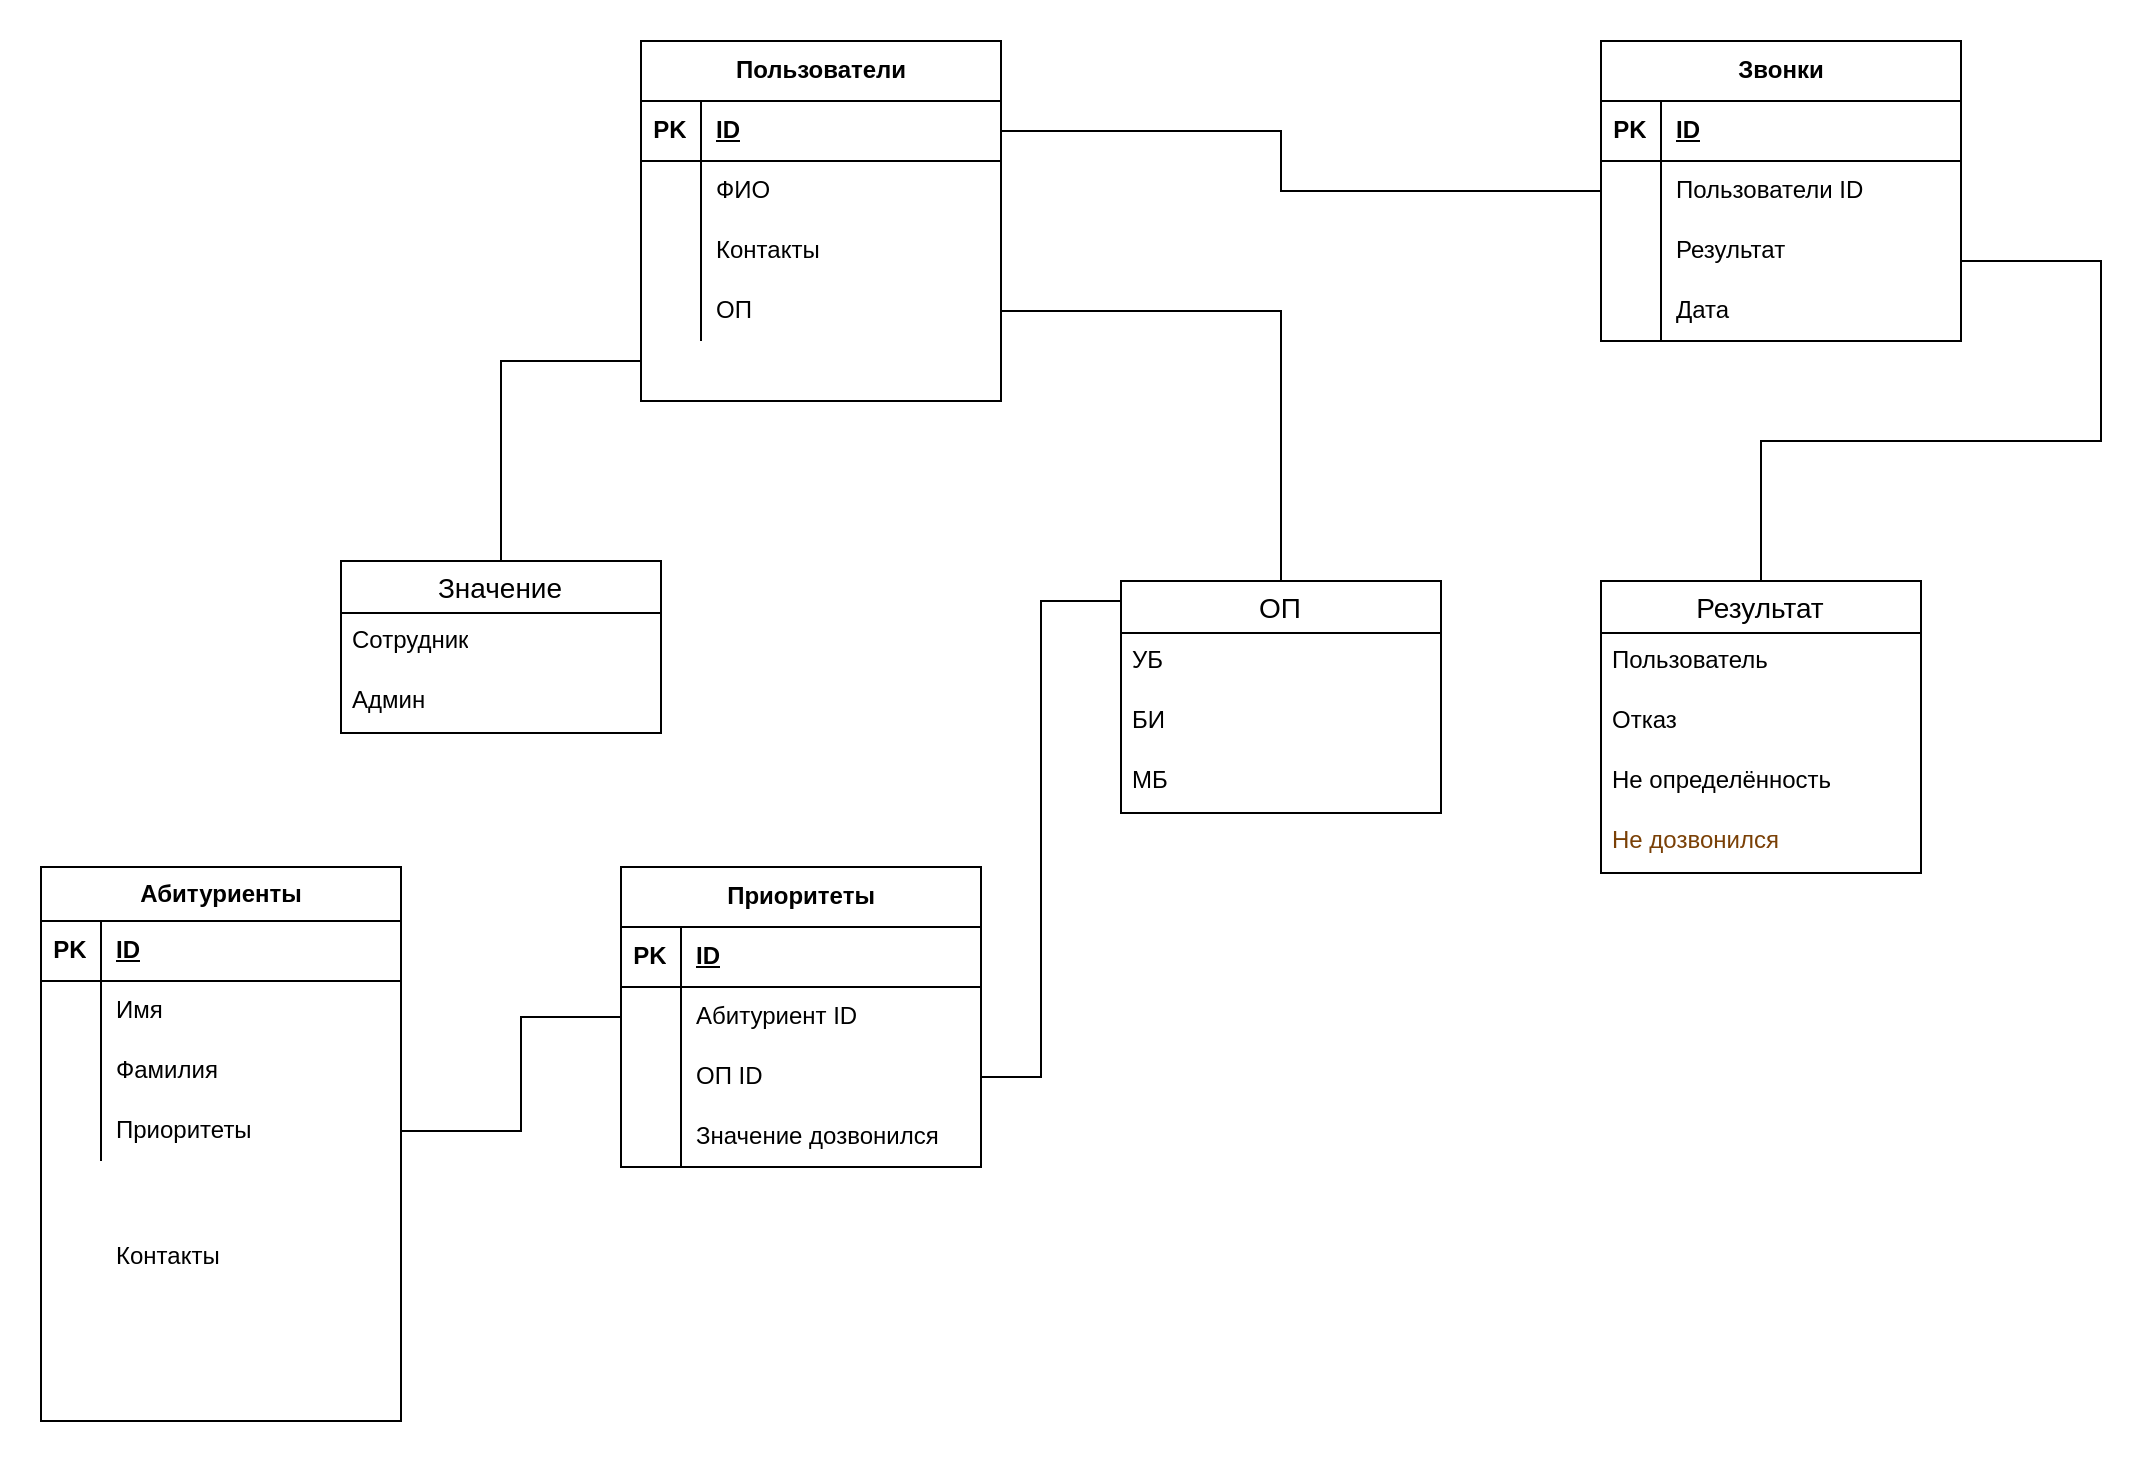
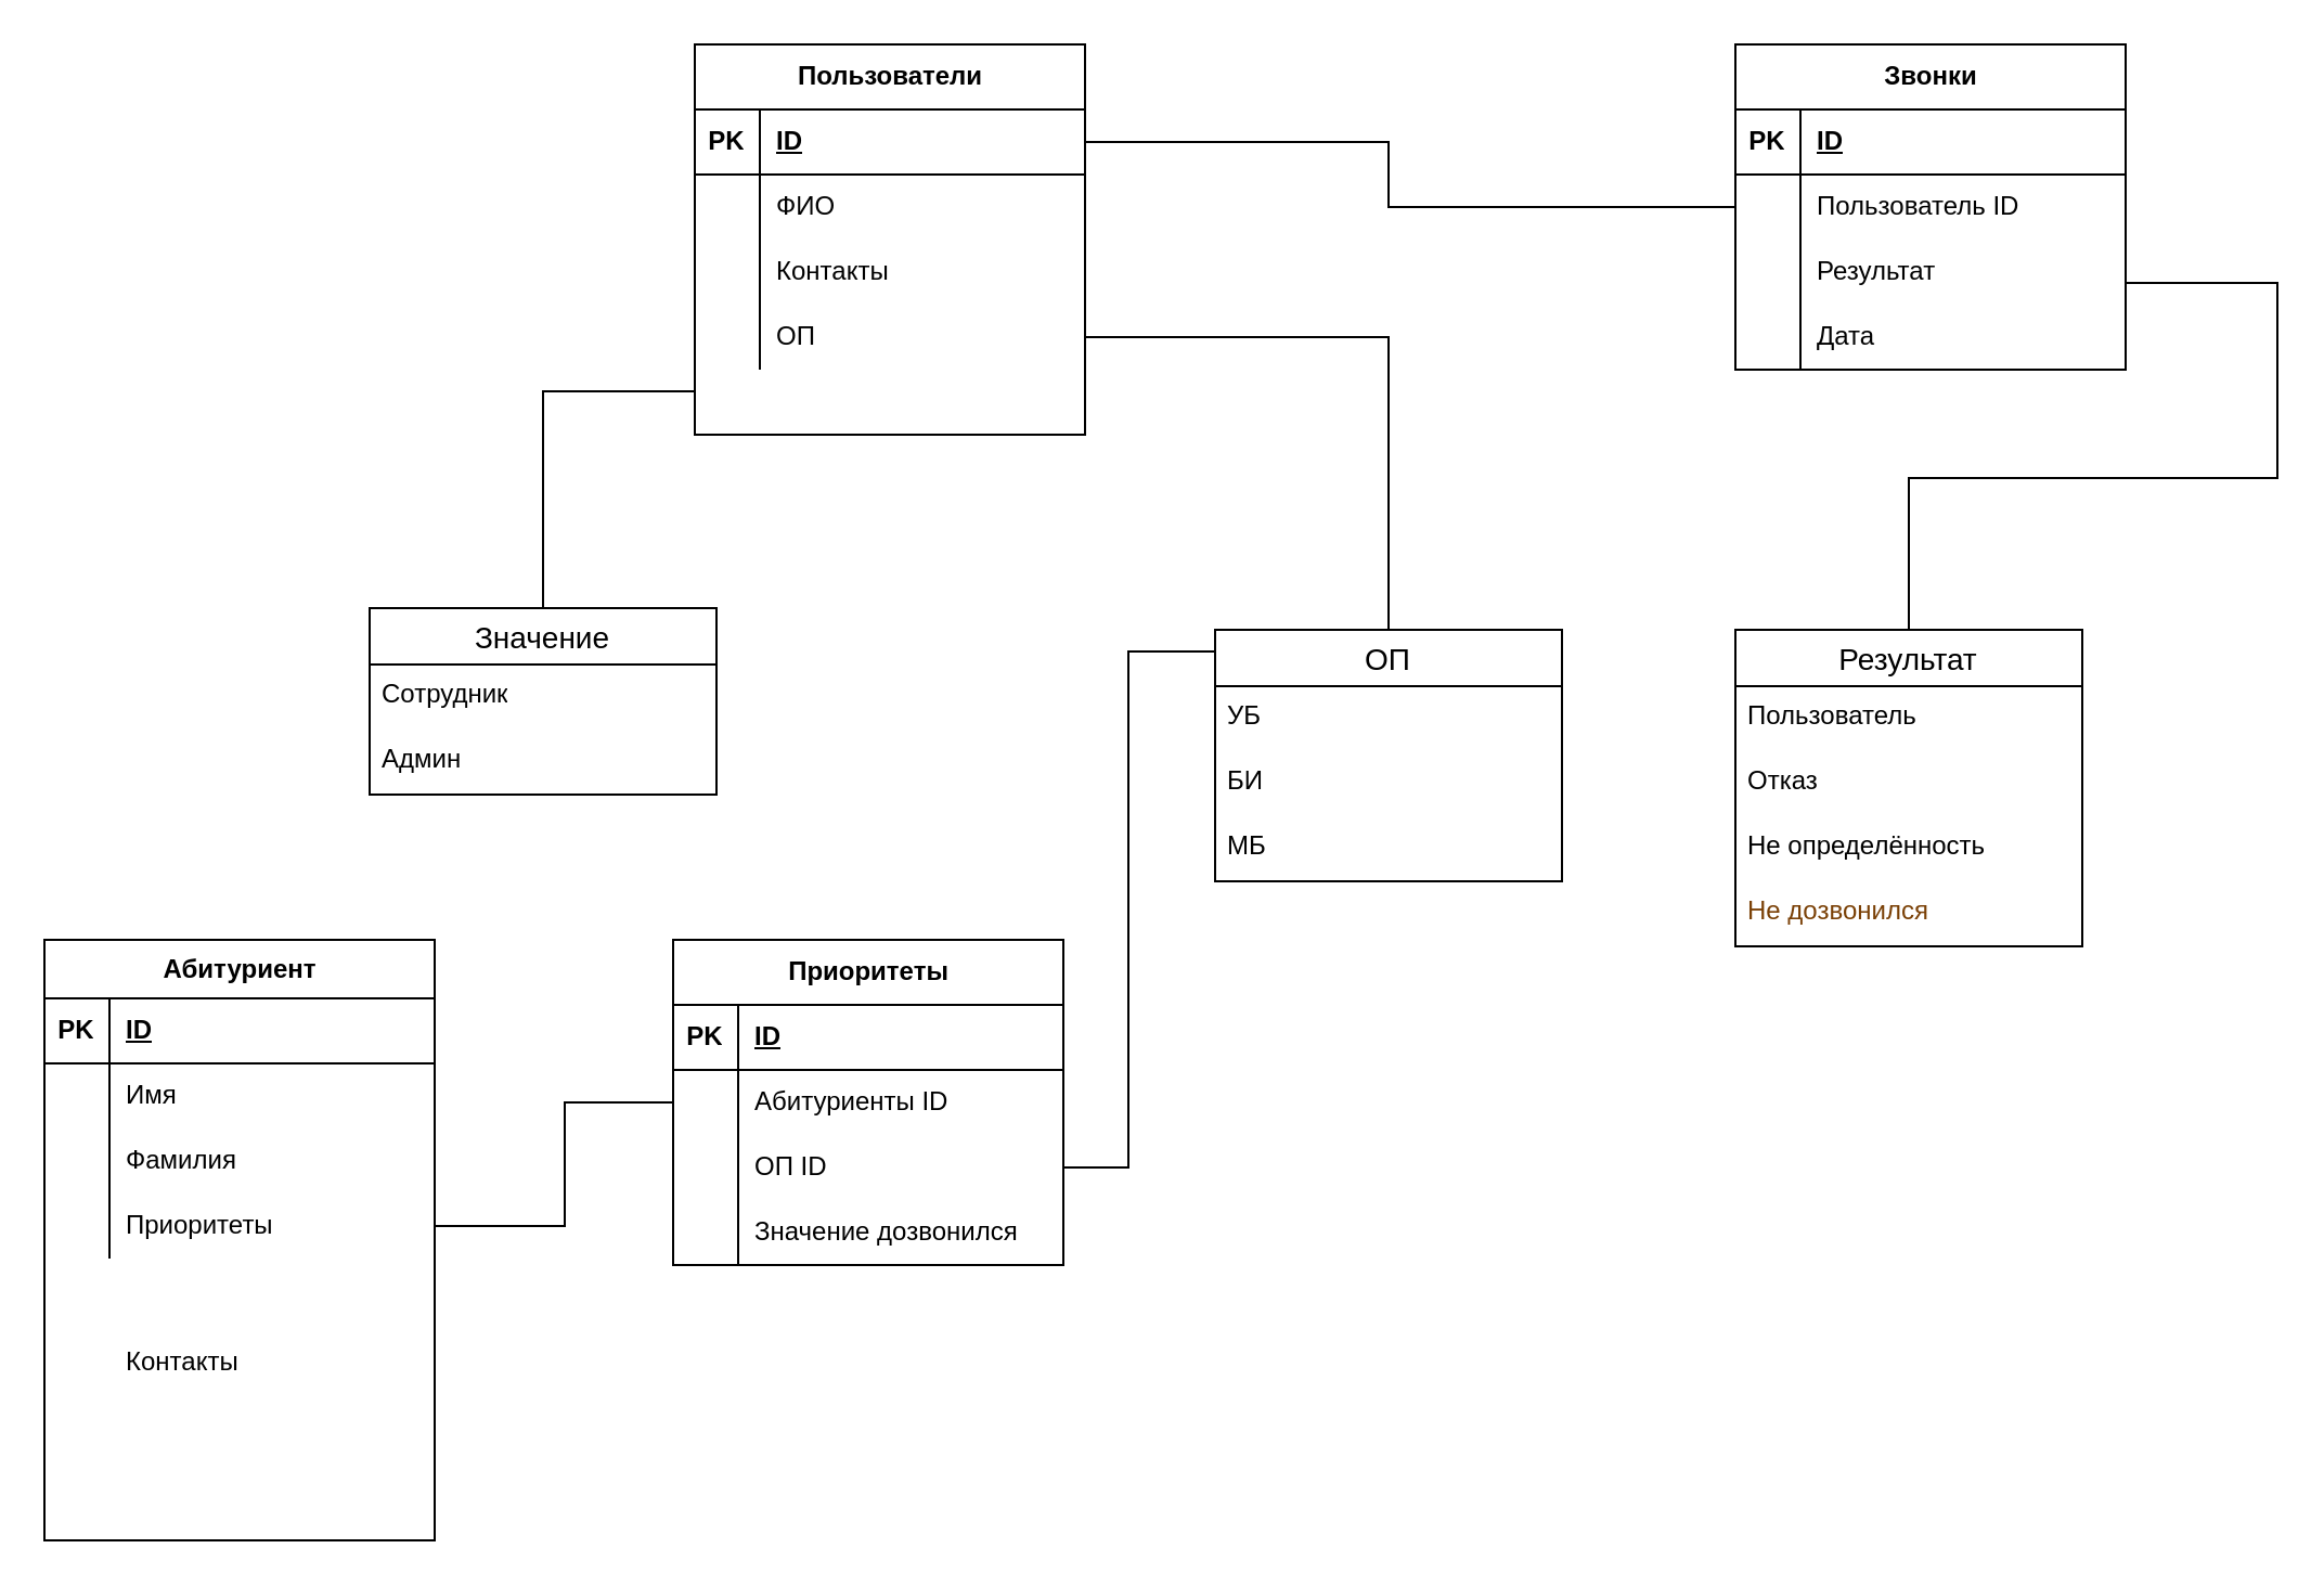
- <mxCell id="57" value="Пользователи ID" style="shape=partialRectangle;connectable=0;fillColor=none;top=0;left=0;bottom=0;right=0;align=left;spacingLeft=6;overflow=hidden;whiteSpace=wrap;html=1;" vertex="1" parent="55"><mxGeometry x="30" width="150" height="30" as="geometry"><mxRectangle width="150" height="30" as="alternateBounds" /></mxGeometry></mxCell>
+ <mxCell id="57" value="Пользователь ID" style="shape=partialRectangle;connectable=0;fillColor=none;top=0;left=0;bottom=0;right=0;align=left;spacingLeft=6;overflow=hidden;whiteSpace=wrap;html=1;" vertex="1" parent="55"><mxGeometry x="30" width="150" height="30" as="geometry"><mxRectangle width="150" height="30" as="alternateBounds" /></mxGeometry></mxCell>
- <mxCell id="2" value="Абитуриенты" style="shape=table;startSize=27;container=1;collapsible=1;childLayout=tableLayout;fixedRows=1;rowLines=0;fontStyle=1;align=center;resizeLast=1;html=1;" parent="1" vertex="1"><mxGeometry x="20" y="433" width="180" height="277" as="geometry"><mxRectangle x="50" y="213" width="110" height="30" as="alternateBounds" /></mxGeometry></mxCell>
+ <mxCell id="2" value="Абитуриент" style="shape=table;startSize=27;container=1;collapsible=1;childLayout=tableLayout;fixedRows=1;rowLines=0;fontStyle=1;align=center;resizeLast=1;html=1;" parent="1" vertex="1"><mxGeometry x="20" y="433" width="180" height="277" as="geometry"><mxRectangle x="50" y="213" width="110" height="30" as="alternateBounds" /></mxGeometry></mxCell>
- <mxCell id="25" value="Абитуриент ID" style="shape=partialRectangle;connectable=0;fillColor=none;top=0;left=0;bottom=0;right=0;align=left;spacingLeft=6;overflow=hidden;whiteSpace=wrap;html=1;" parent="23" vertex="1"><mxGeometry x="30" width="150" height="30" as="geometry"><mxRectangle width="150" height="30" as="alternateBounds" /></mxGeometry></mxCell>
+ <mxCell id="25" value="Абитуриенты ID" style="shape=partialRectangle;connectable=0;fillColor=none;top=0;left=0;bottom=0;right=0;align=left;spacingLeft=6;overflow=hidden;whiteSpace=wrap;html=1;" parent="23" vertex="1"><mxGeometry x="30" width="150" height="30" as="geometry"><mxRectangle width="150" height="30" as="alternateBounds" /></mxGeometry></mxCell>
